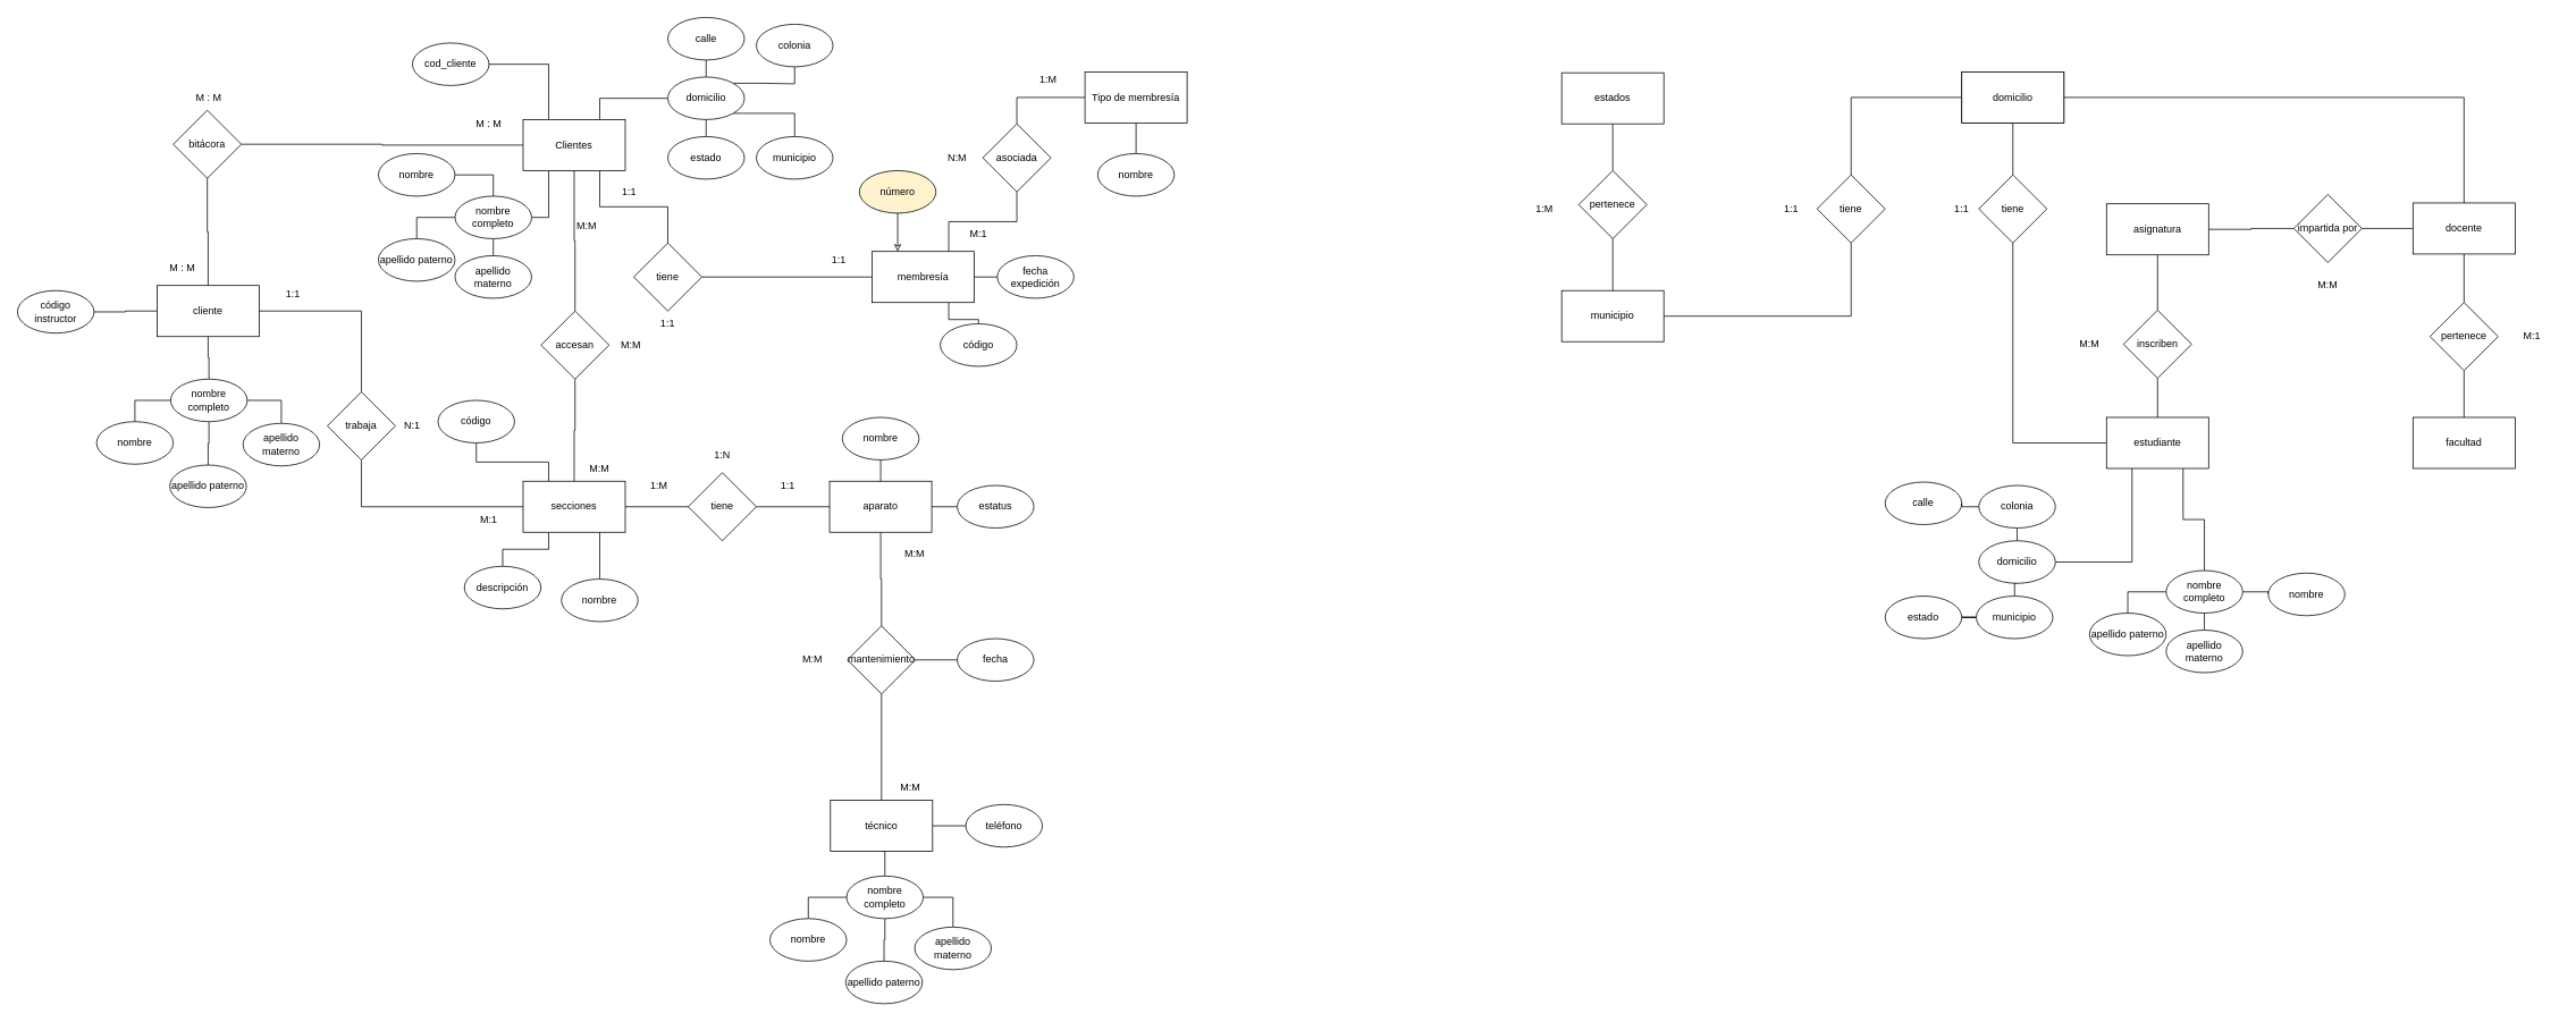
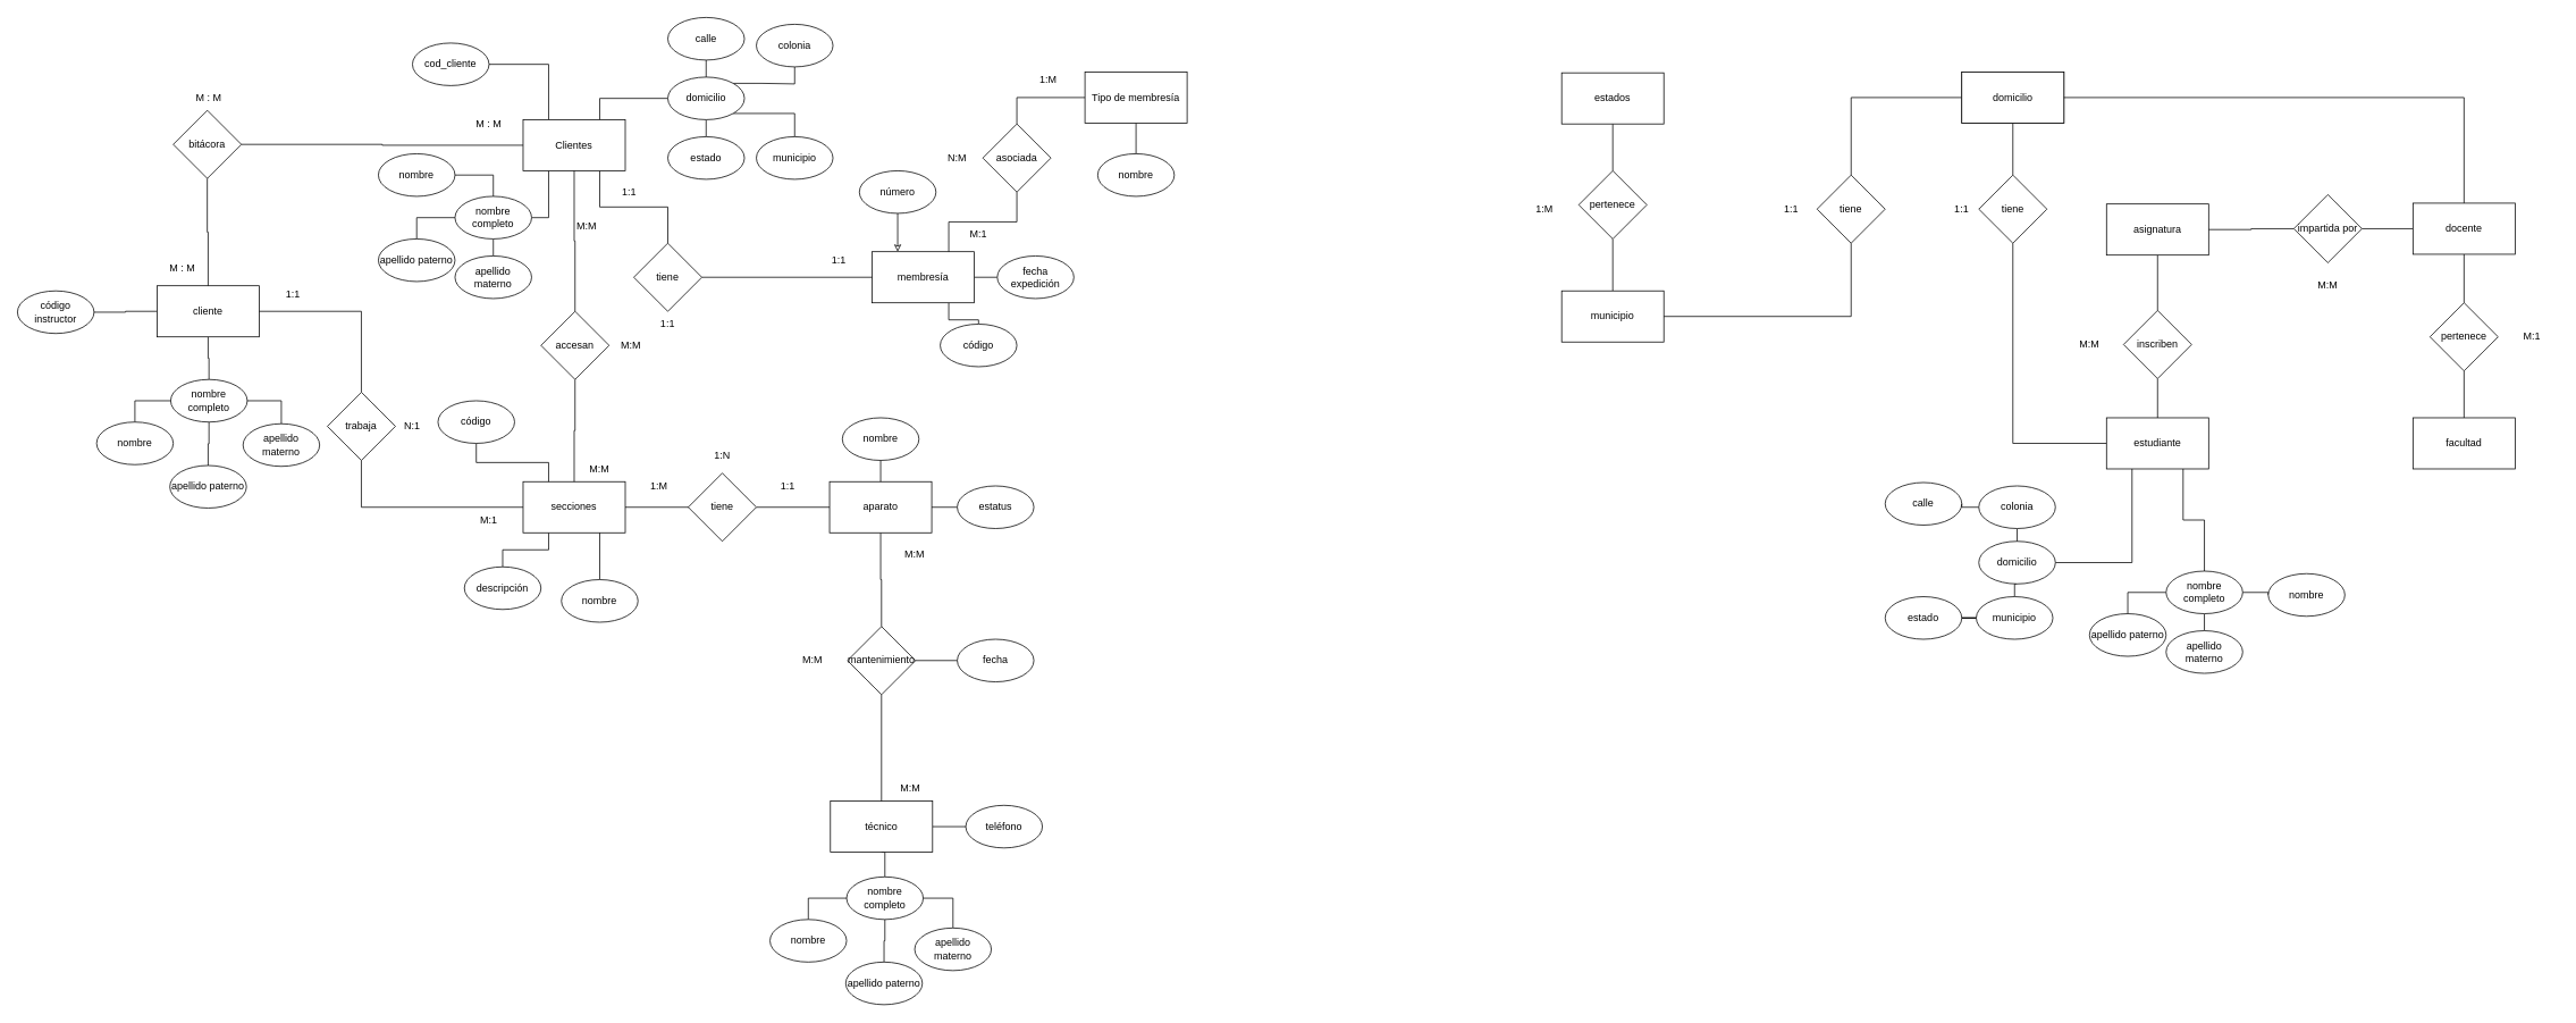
- <mxCell id="29" value="número" style="ellipse;whiteSpace=wrap;html=1;fillColor=#fff2cc;" vertex="1" parent="1"><mxGeometry x="1009" y="200" width="90" height="50" as="geometry" /></mxCell>
+ <mxCell id="29" value="número" style="ellipse;whiteSpace=wrap;html=1;" vertex="1" parent="1"><mxGeometry x="1009" y="200" width="90" height="50" as="geometry" /></mxCell>
